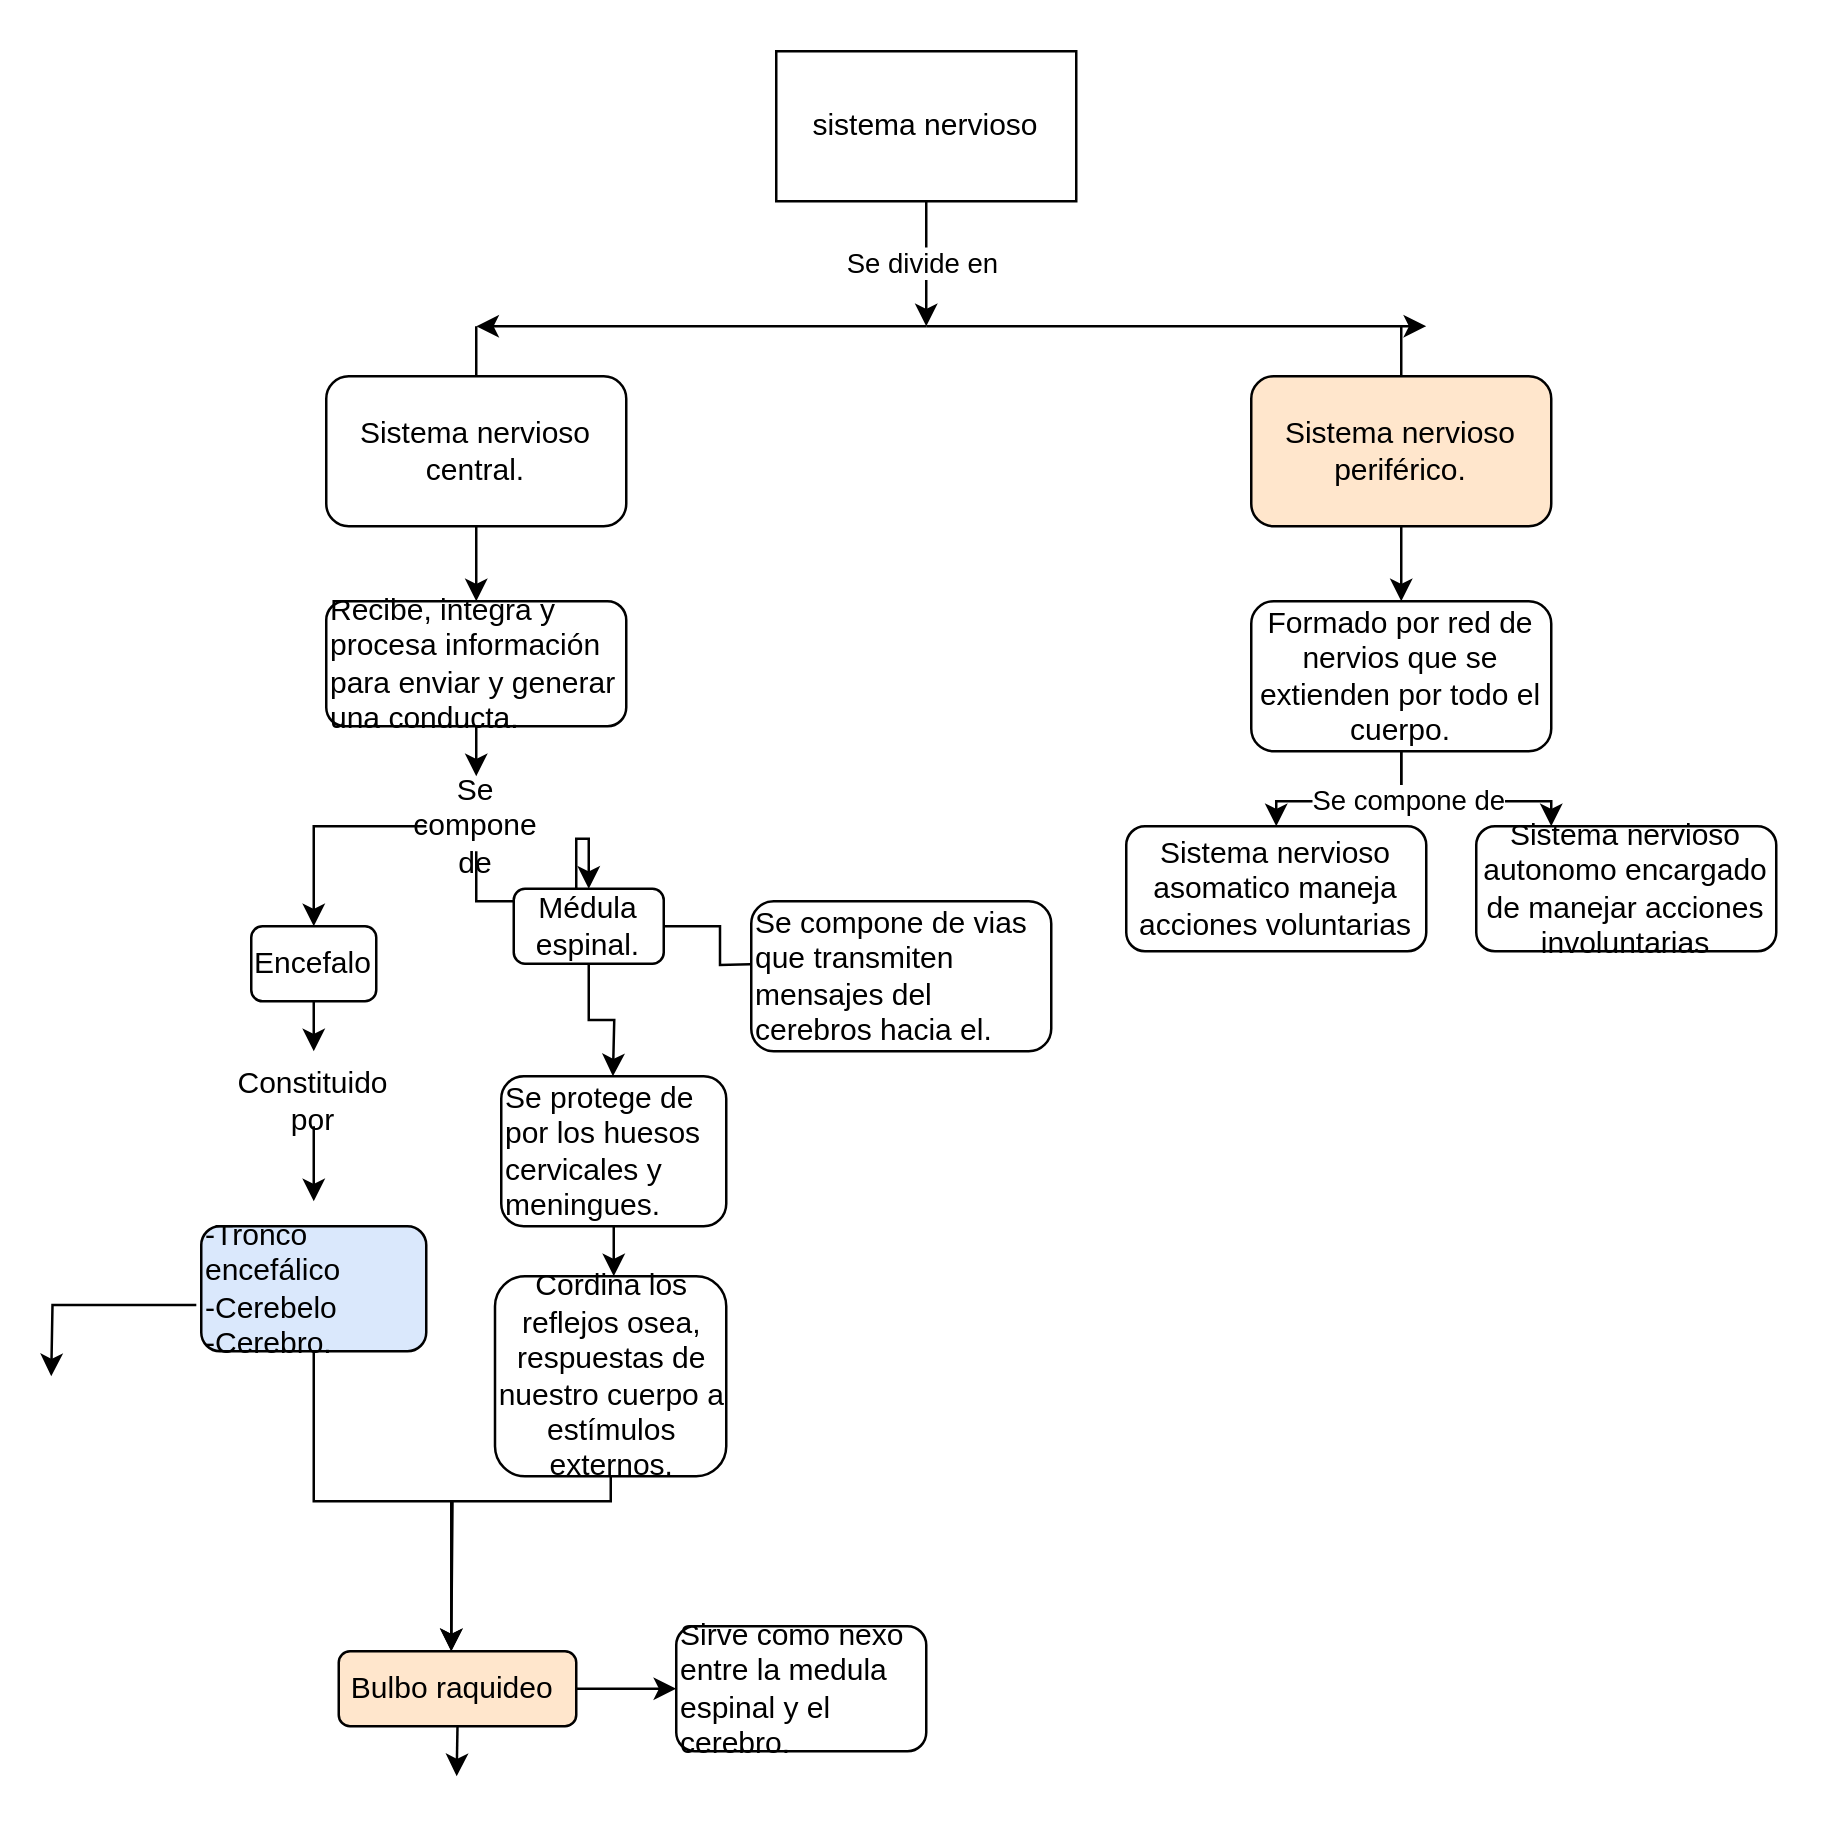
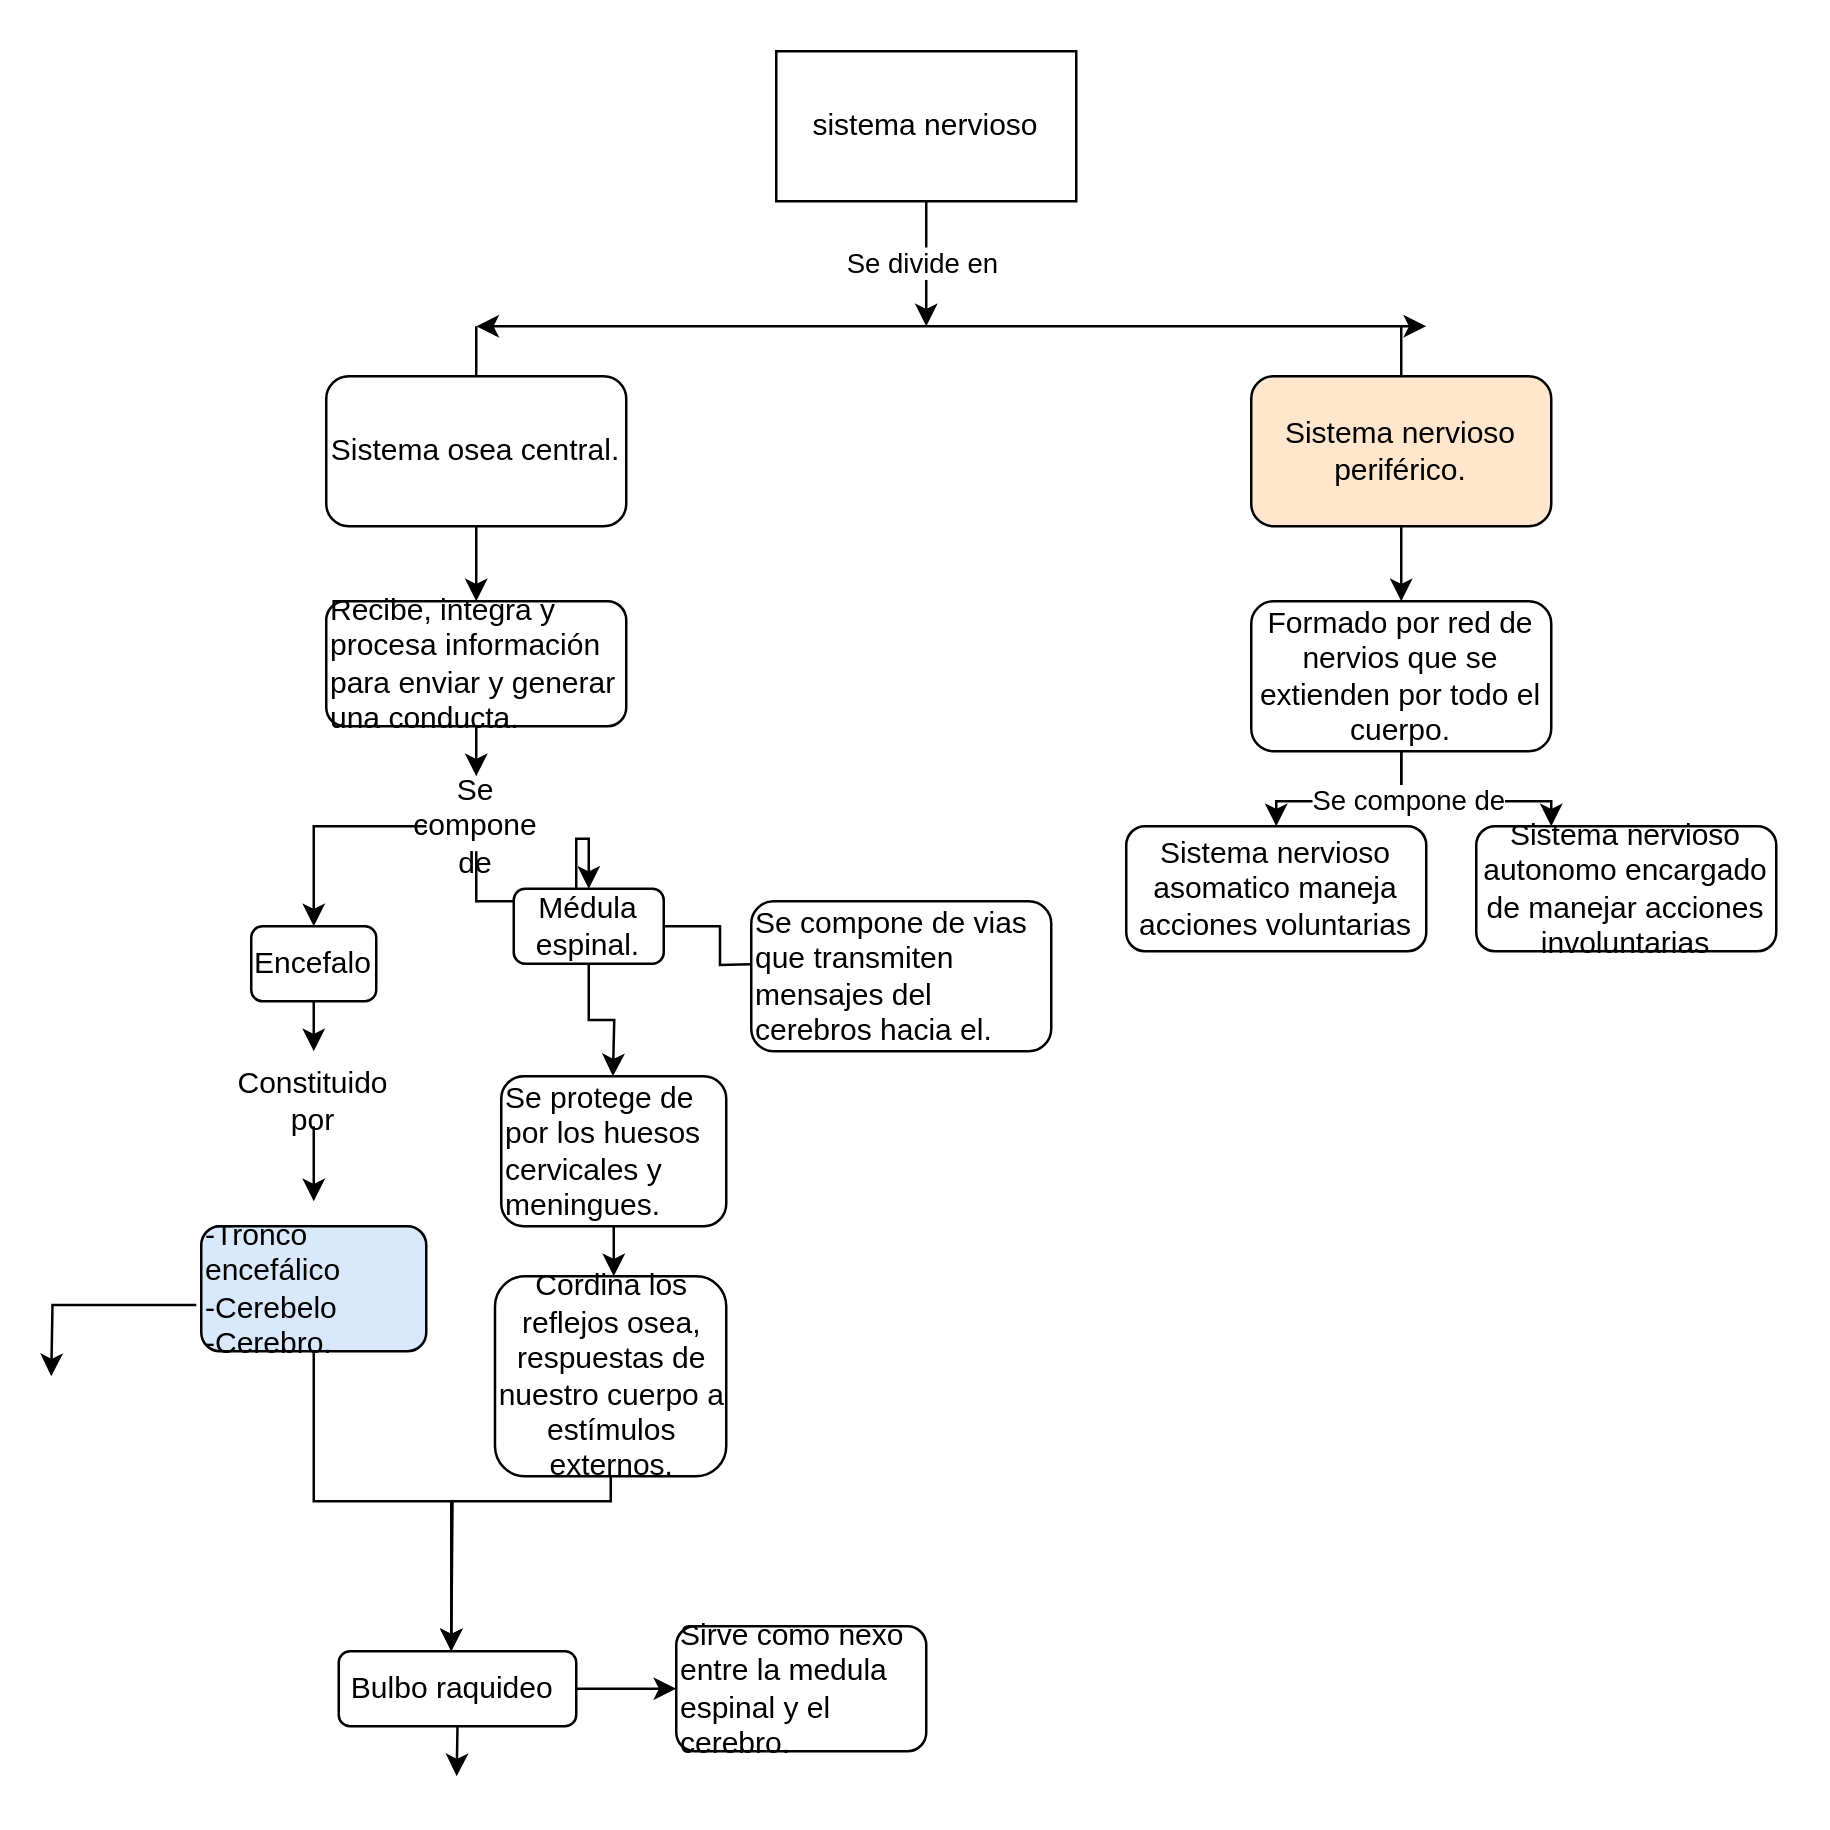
- <mxCell id="7" value="Sistema nervioso central." style="rounded=1;whiteSpace=wrap;html=1;" vertex="1" parent="1"><mxGeometry x="130" y="150" width="120" height="60" as="geometry" /></mxCell>
+ <mxCell id="7" value="Sistema osea central." style="rounded=1;whiteSpace=wrap;html=1;" vertex="1" parent="1"><mxGeometry x="130" y="150" width="120" height="60" as="geometry" /></mxCell>
- <mxCell id="42" value="&amp;nbsp;Bulbo raquideo&lt;br&gt;" style="rounded=1;whiteSpace=wrap;html=1;align=left;fillColor=#ffe6cc;" vertex="1" parent="1"><mxGeometry x="135" y="660" width="95" height="30" as="geometry" /></mxCell>
+ <mxCell id="42" value="&amp;nbsp;Bulbo raquideo&lt;br&gt;" style="rounded=1;whiteSpace=wrap;html=1;align=left;" vertex="1" parent="1"><mxGeometry x="135" y="660" width="95" height="30" as="geometry" /></mxCell>
